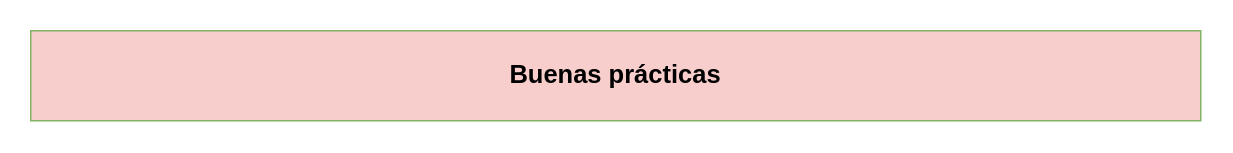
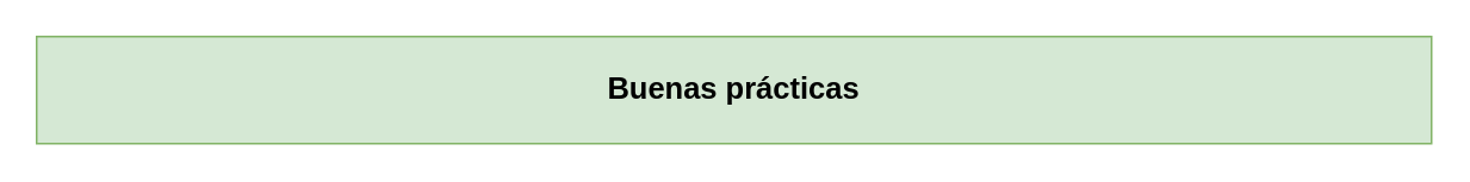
- <mxCell id="2" value="&lt;b&gt;&lt;font style=&quot;font-size: 17px&quot;&gt;Buenas prácticas&lt;/font&gt;&lt;/b&gt;" style="rounded=0;whiteSpace=wrap;html=1;fillColor=#f8cecc;strokeColor=#82b366;" vertex="1" parent="1"><mxGeometry x="20" y="20" width="780" height="60" as="geometry" /></mxCell>
+ <mxCell id="2" value="&lt;b&gt;&lt;font style=&quot;font-size: 17px&quot;&gt;Buenas prácticas&lt;/font&gt;&lt;/b&gt;" style="rounded=0;whiteSpace=wrap;html=1;fillColor=#d5e8d4;strokeColor=#82b366;" vertex="1" parent="1"><mxGeometry x="20" y="20" width="780" height="60" as="geometry" /></mxCell>
